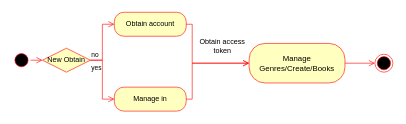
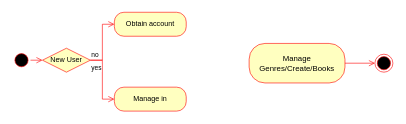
- <mxCell id="9" value="" style="edgeStyle=orthogonalEdgeStyle;html=1;verticalAlign=bottom;endArrow=open;endSize=8;strokeColor=#ff0000;rounded=0;entryX=0;entryY=0.5;entryDx=0;entryDy=0;" parent="1" source="8" target="12" edge="1"><mxGeometry relative="1" as="geometry"><mxPoint x="355" y="105" as="targetPoint" /><Array as="points"><mxPoint x="320" y="40" /><mxPoint x="320" y="105" /></Array></mxGeometry></mxCell>
- <mxCell id="14" value="Obtain access&lt;br&gt;token" style="text;html=1;align=center;verticalAlign=middle;resizable=0;points=[];autosize=1;" vertex="1" parent="1"><mxGeometry x="325" y="62.29" width="90" height="30" as="geometry" /></mxCell>
- <mxCell id="5" value="New Obtain" style="rhombus;whiteSpace=wrap;html=1;fillColor=#ffffc0;strokeColor=#ff0000;" parent="1" vertex="1"><mxGeometry x="70" y="80" width="80" height="40" as="geometry" /></mxCell>
+ <mxCell id="5" value="New User" style="rhombus;whiteSpace=wrap;html=1;fillColor=#ffffc0;strokeColor=#ff0000;" parent="1" vertex="1"><mxGeometry x="70" y="80" width="80" height="40" as="geometry" /></mxCell>
- <mxCell id="11" value="" style="edgeStyle=orthogonalEdgeStyle;html=1;verticalAlign=bottom;endArrow=open;endSize=8;strokeColor=#ff0000;rounded=0;exitX=1;exitY=0.5;exitDx=0;exitDy=0;entryX=0;entryY=0.5;entryDx=0;entryDy=0;" parent="1" source="10" target="12" edge="1"><mxGeometry relative="1" as="geometry"><mxPoint x="355" y="105" as="targetPoint" /><Array as="points"><mxPoint x="320" y="165" /><mxPoint x="320" y="105" /></Array></mxGeometry></mxCell>
